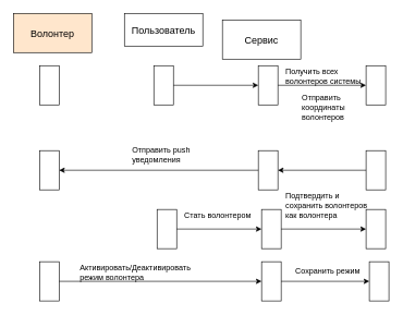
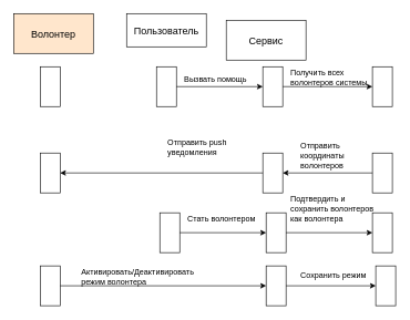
+ <mxCell id="16" value="Вызвать помощь" style="text;html=1;resizable=0;points=[];autosize=1;align=left;verticalAlign=top;spacingTop=-4;" vertex="1" parent="1"><mxGeometry x="275" y="110" width="110" height="20" as="geometry" /></mxCell>
- <mxCell id="18" value="Отправить &lt;br&gt;координаты &lt;br&gt;волонтеров" style="text;html=1;resizable=0;points=[];autosize=1;align=left;verticalAlign=top;spacingTop=-4;" vertex="1" parent="1"><mxGeometry x="460" y="140" width="90" height="40" as="geometry" /></mxCell>
+ <mxCell id="18" value="Отправить &lt;br&gt;координаты &lt;br&gt;волонтеров" style="text;html=1;resizable=0;points=[];autosize=1;align=left;verticalAlign=top;spacingTop=-4;" vertex="1" parent="1"><mxGeometry x="450" y="210" width="90" height="40" as="geometry" /></mxCell>
- <mxCell id="19" value="Отправить push&lt;br&gt;уведомления&lt;br&gt;" style="text;html=1;resizable=0;points=[];autosize=1;align=left;verticalAlign=top;spacingTop=-4;" vertex="1" parent="1"><mxGeometry x="200" y="220" width="110" height="30" as="geometry" /></mxCell>
+ <mxCell id="19" value="Отправить push&lt;br&gt;уведомления&lt;br&gt;" style="text;html=1;resizable=0;points=[];autosize=1;align=left;verticalAlign=top;spacingTop=-4;" vertex="1" parent="1"><mxGeometry x="250" y="205" width="110" height="30" as="geometry" /></mxCell>
